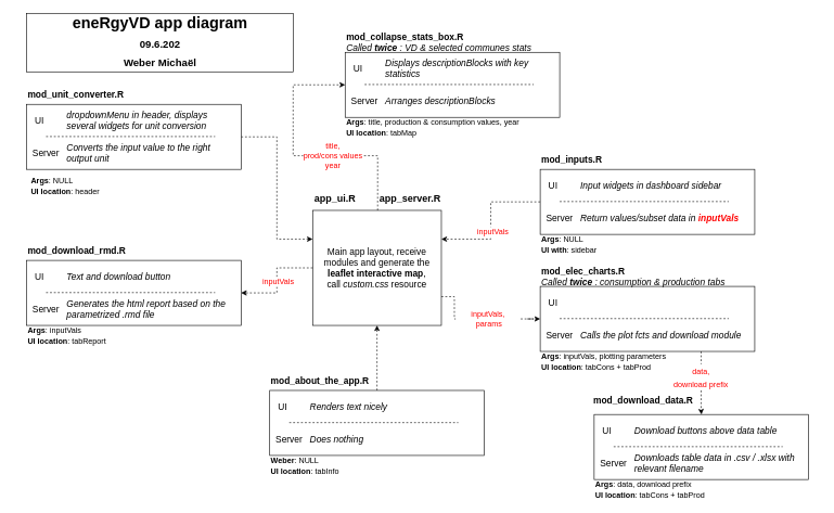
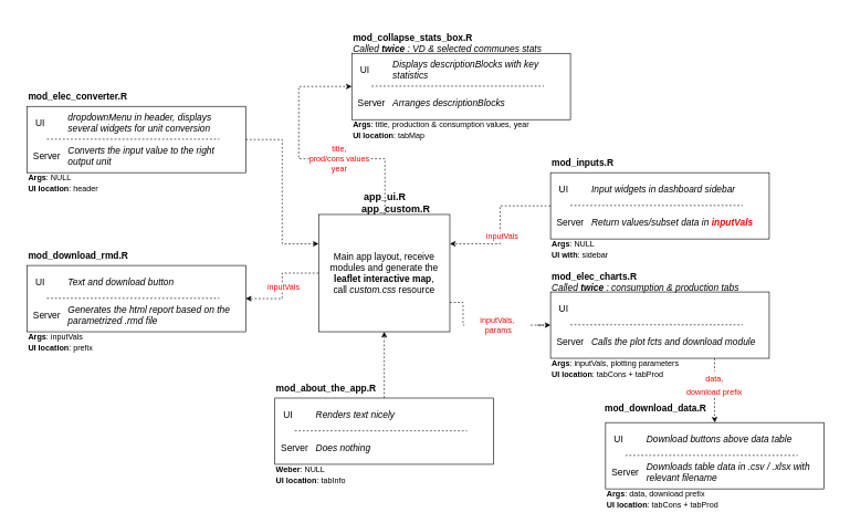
- <mxCell id="83" value="&lt;font color=&quot;#000000&quot;&gt;eneRgyVD app diagram&lt;br&gt;&lt;font style=&quot;font-size: 16px;&quot;&gt;09.6.202&lt;br&gt;Weber Michaël&lt;/font&gt;&lt;/font&gt;" style="text;strokeColor=default;fillColor=none;html=1;fontSize=24;fontStyle=1;verticalAlign=middle;align=center;labelBackgroundColor=none;fontColor=#FF0000;strokeWidth=1;" vertex="1" parent="1"><mxGeometry x="40" y="20" width="410" height="90" as="geometry" /></mxCell>
- <mxCell id="67" value="mod_unit_converter.R&lt;span style=&quot;font-weight: 400;&quot;&gt;&lt;i&gt;&lt;br&gt;&lt;/i&gt;&lt;/span&gt;" style="text;html=1;strokeColor=none;fillColor=none;align=left;verticalAlign=middle;whiteSpace=wrap;rounded=0;fontSize=14;fontStyle=1" vertex="1" parent="1"><mxGeometry x="40" y="130" width="290" height="30" as="geometry" /></mxCell>
+ <mxCell id="67" value="mod_elec_converter.R&lt;span style=&quot;font-weight: 400;&quot;&gt;&lt;i&gt;&lt;br&gt;&lt;/i&gt;&lt;/span&gt;" style="text;html=1;strokeColor=none;fillColor=none;align=left;verticalAlign=middle;whiteSpace=wrap;rounded=0;fontSize=14;fontStyle=1" vertex="1" parent="1"><mxGeometry x="40" y="130" width="290" height="30" as="geometry" /></mxCell>
- <mxCell id="64" value="&lt;font style=&quot;font-size: 12px;&quot;&gt;&lt;b&gt;Args&lt;/b&gt;: NULL&lt;br&gt;&lt;b&gt;UI location&lt;/b&gt;: header&lt;br&gt;&lt;/font&gt;" style="text;html=1;strokeColor=none;fillColor=none;align=left;verticalAlign=middle;whiteSpace=wrap;rounded=0;fontSize=14;" vertex="1" parent="63"><mxGeometry x="15" y="70" width="330" height="30" as="geometry" /></mxCell>
+ <mxCell id="64" value="&lt;font style=&quot;font-size: 12px;&quot;&gt;&lt;b&gt;Args&lt;/b&gt;: NULL&lt;br&gt;&lt;b&gt;UI location&lt;/b&gt;: header&lt;br&gt;&lt;/font&gt;" style="text;html=1;strokeColor=none;fillColor=none;align=left;verticalAlign=middle;whiteSpace=wrap;rounded=0;fontSize=14;" vertex="1" parent="63"><mxGeometry x="10" y="60" width="330" height="30" as="geometry" /></mxCell>
- <mxCell id="14" value="&lt;font style=&quot;font-size: 15px;&quot;&gt;app_ui.R &lt;span style=&quot;white-space: pre;&quot;&gt;&#09;&lt;/span&gt;app_server.R&lt;/font&gt;" style="text;html=1;strokeColor=none;fillColor=none;align=center;verticalAlign=middle;whiteSpace=wrap;rounded=0;fontSize=14;fontStyle=1" vertex="1" parent="12"><mxGeometry y="17.69" width="200" height="35.38" as="geometry" /></mxCell>
+ <mxCell id="14" value="&lt;font style=&quot;font-size: 15px;&quot;&gt;app_ui.R &lt;span style=&quot;white-space: pre;&quot;&gt;&#09;&lt;/span&gt;app_custom.R&lt;/font&gt;" style="text;html=1;strokeColor=none;fillColor=none;align=center;verticalAlign=middle;whiteSpace=wrap;rounded=0;fontSize=14;fontStyle=1" vertex="1" parent="12"><mxGeometry y="17.69" width="200" height="35.38" as="geometry" /></mxCell>
- <mxCell id="58" value="&lt;font style=&quot;font-size: 12px;&quot;&gt;&lt;b&gt;Args&lt;/b&gt;: inputVals&lt;br&gt;&lt;b&gt;UI location&lt;/b&gt;: tabReport&amp;nbsp;&lt;br&gt;&lt;/font&gt;" style="text;html=1;strokeColor=none;fillColor=none;align=left;verticalAlign=middle;whiteSpace=wrap;rounded=0;fontSize=14;" vertex="1" parent="51"><mxGeometry y="130" width="330" height="30" as="geometry" /></mxCell>
+ <mxCell id="58" value="&lt;font style=&quot;font-size: 12px;&quot;&gt;&lt;b&gt;Args&lt;/b&gt;: inputVals&lt;br&gt;&lt;b&gt;UI location&lt;/b&gt;: prefix&amp;nbsp;&lt;br&gt;&lt;/font&gt;" style="text;html=1;strokeColor=none;fillColor=none;align=left;verticalAlign=middle;whiteSpace=wrap;rounded=0;fontSize=14;" vertex="1" parent="51"><mxGeometry y="130" width="330" height="30" as="geometry" /></mxCell>
